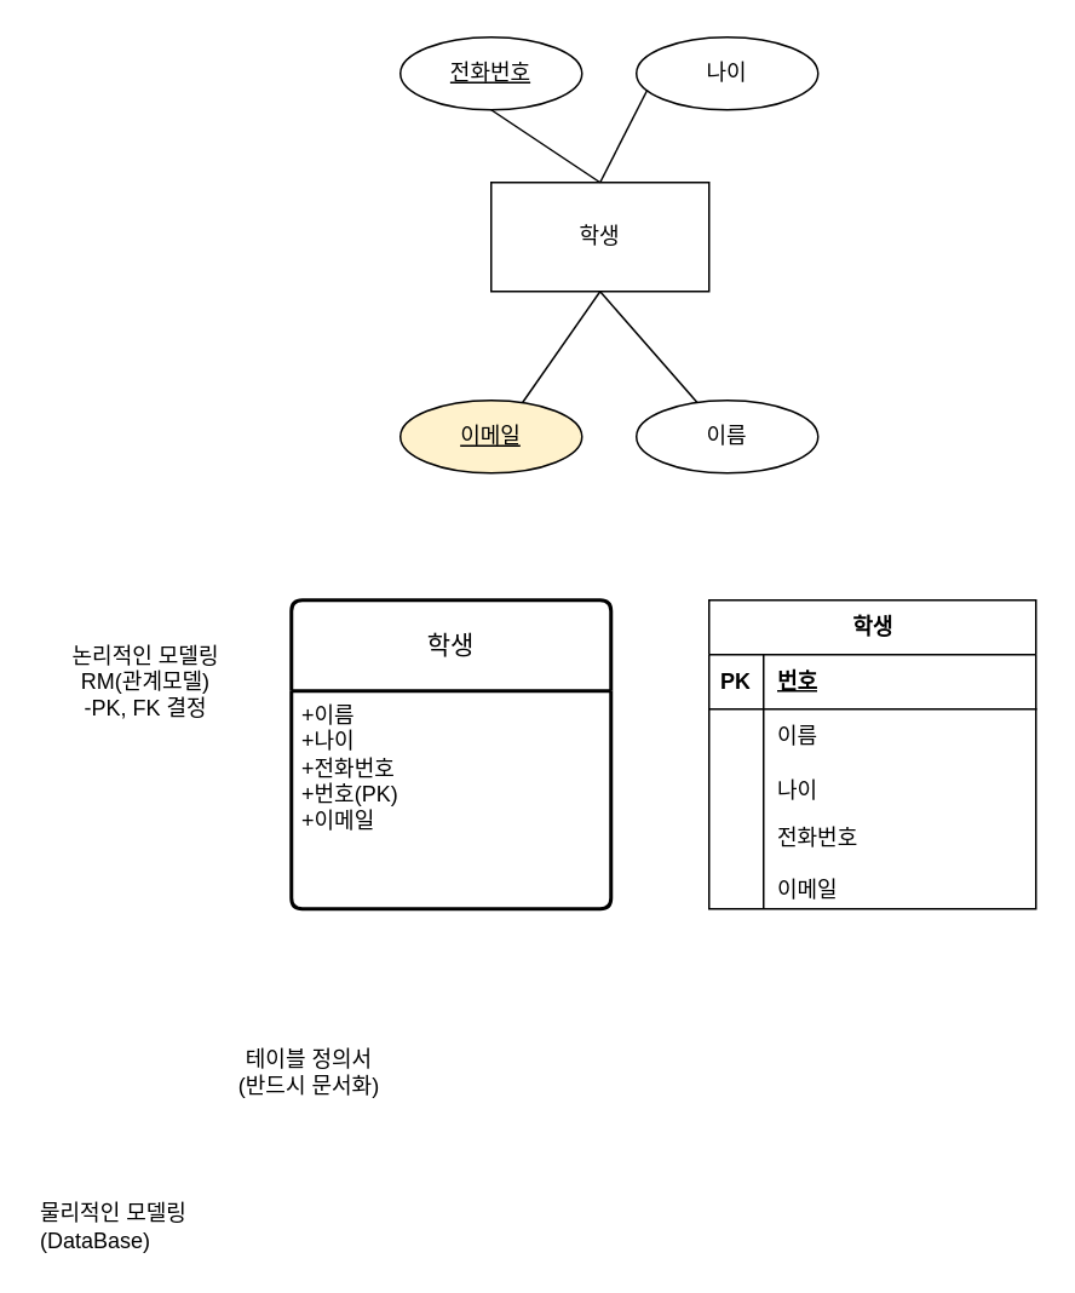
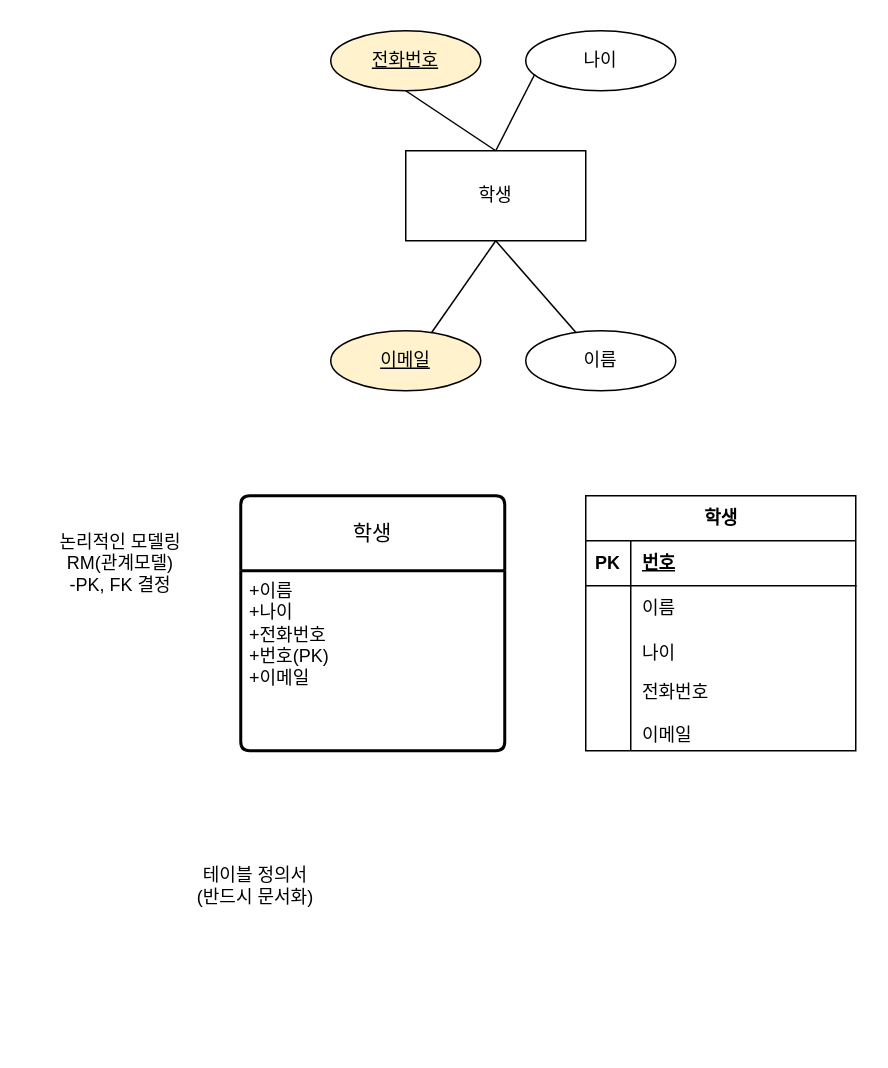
- <mxCell id="7" value="전화번호" style="ellipse;whiteSpace=wrap;html=1;align=center;fontStyle=4;" vertex="1" parent="1"><mxGeometry x="220" y="20" width="100" height="40" as="geometry" /></mxCell>
+ <mxCell id="7" value="전화번호" style="ellipse;whiteSpace=wrap;html=1;align=center;fontStyle=4;fillColor=#fff2cc;" vertex="1" parent="1"><mxGeometry x="220" y="20" width="100" height="40" as="geometry" /></mxCell>
- <mxCell id="28" value="물리적인 모델링(DataBase)" style="text;html=1;strokeColor=none;fillColor=none;align=left;verticalAlign=middle;whiteSpace=wrap;rounded=0;" vertex="1" parent="1"><mxGeometry x="20" y="660" width="120" height="30" as="geometry" /></mxCell>
